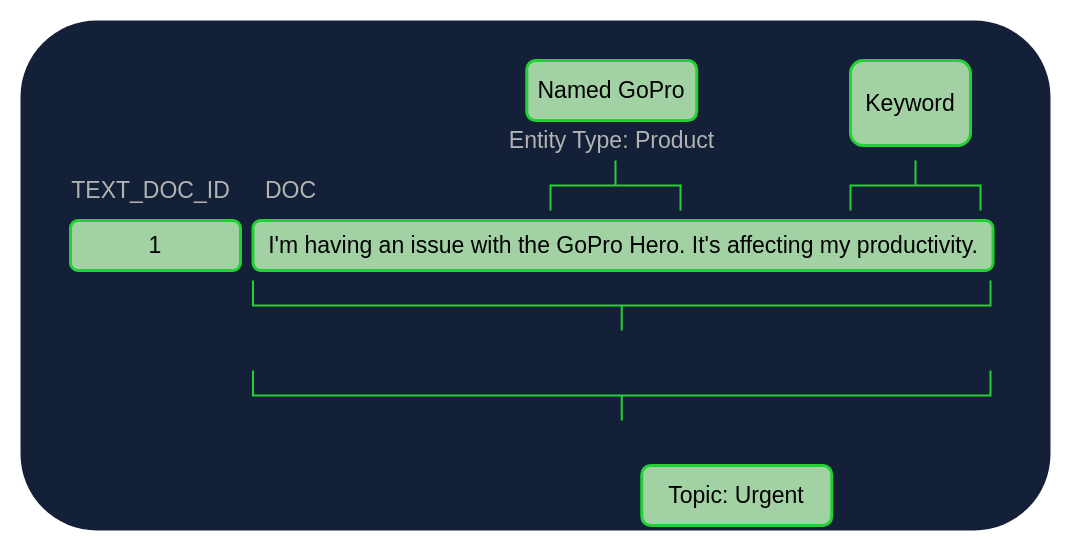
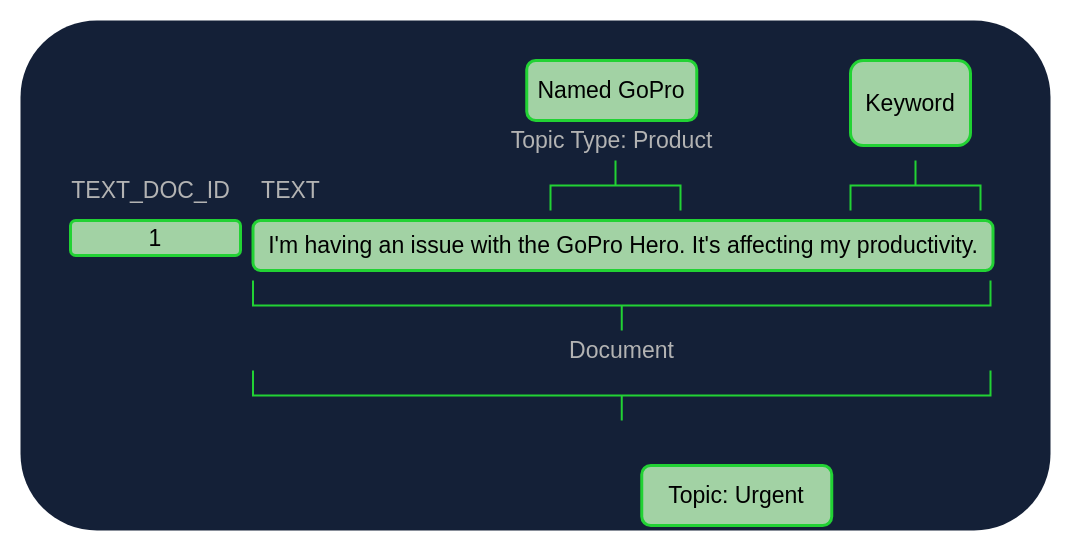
- <mxCell id="14" value="&lt;font style=&quot;font-size: 23px; color: rgb(179, 179, 179);&quot;&gt;Entity Type: Product&lt;/font&gt;" style="text;html=1;align=center;verticalAlign=middle;resizable=0;points=[];autosize=1;strokeColor=none;fillColor=none;fontFamily=Helvetica;fontSize=12;fontColor=default;" vertex="1" parent="1"><mxGeometry x="496.25" y="120" width="230" height="40" as="geometry" /></mxCell>
+ <mxCell id="14" value="&lt;font style=&quot;font-size: 23px; color: rgb(179, 179, 179);&quot;&gt;Topic Type: Product&lt;/font&gt;" style="text;html=1;align=center;verticalAlign=middle;resizable=0;points=[];autosize=1;strokeColor=none;fillColor=none;fontFamily=Helvetica;fontSize=12;fontColor=default;" vertex="1" parent="1"><mxGeometry x="496.25" y="120" width="230" height="40" as="geometry" /></mxCell>
- <mxCell id="7" value="&lt;font style=&quot;font-size: 23px; color: rgb(179, 179, 179);&quot;&gt;DOC&lt;/font&gt;" style="text;html=1;align=center;verticalAlign=middle;resizable=0;points=[];autosize=1;strokeColor=none;fillColor=none;fontFamily=Helvetica;fontSize=12;fontColor=default;" vertex="1" parent="1"><mxGeometry x="250" y="170" width="80" height="40" as="geometry" /></mxCell>
+ <mxCell id="7" value="&lt;font style=&quot;font-size: 23px; color: rgb(179, 179, 179);&quot;&gt;TEXT&lt;/font&gt;" style="text;html=1;align=center;verticalAlign=middle;resizable=0;points=[];autosize=1;strokeColor=none;fillColor=none;fontFamily=Helvetica;fontSize=12;fontColor=default;" vertex="1" parent="1"><mxGeometry x="250" y="170" width="80" height="40" as="geometry" /></mxCell>
- <mxCell id="4" value="&lt;font style=&quot;font-size: 23px;&quot;&gt;1&lt;/font&gt;" style="rounded=1;whiteSpace=wrap;html=1;strokeColor=#22D234;fillColor=#A2D2A4;strokeWidth=3;" vertex="1" parent="1"><mxGeometry x="70" y="220" width="170" height="50" as="geometry" /></mxCell>
+ <mxCell id="4" value="&lt;font style=&quot;font-size: 23px;&quot;&gt;1&lt;/font&gt;" style="rounded=1;whiteSpace=wrap;html=1;strokeColor=#22D234;fillColor=#A2D2A4;strokeWidth=3;" vertex="1" parent="1"><mxGeometry x="70" y="220" width="170" height="35" as="geometry" /></mxCell>
+ <mxCell id="16" value="&lt;span style=&quot;color: rgb(179, 179, 179);&quot;&gt;&lt;font style=&quot;font-size: 23px;&quot;&gt;Document&lt;/font&gt;&lt;/span&gt;" style="text;html=1;align=center;verticalAlign=middle;resizable=0;points=[];autosize=1;strokeColor=none;fillColor=none;fontFamily=Helvetica;fontSize=12;fontColor=default;" vertex="1" parent="1"><mxGeometry x="556.25" y="330" width="130" height="40" as="geometry" /></mxCell>
